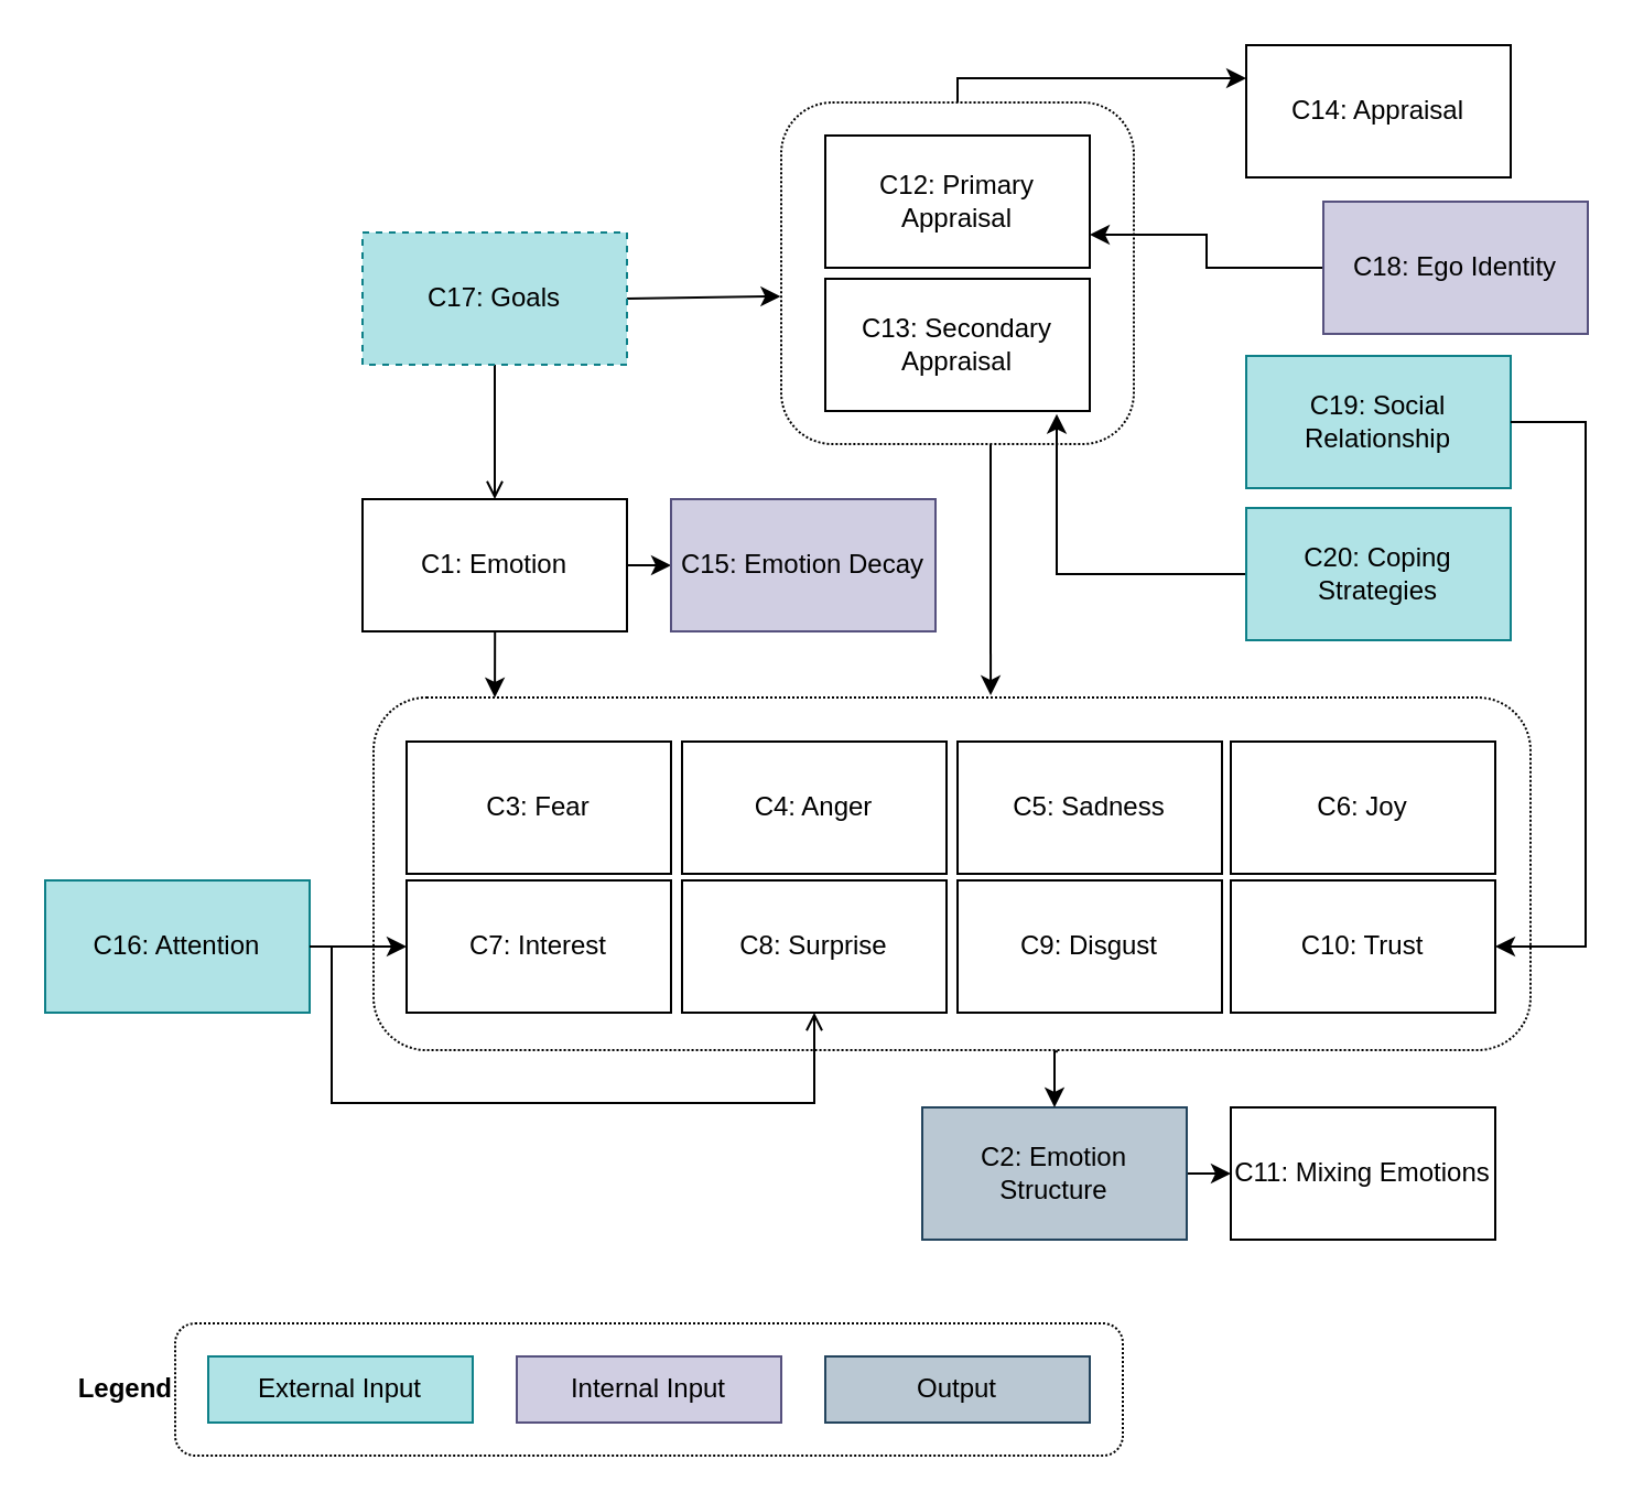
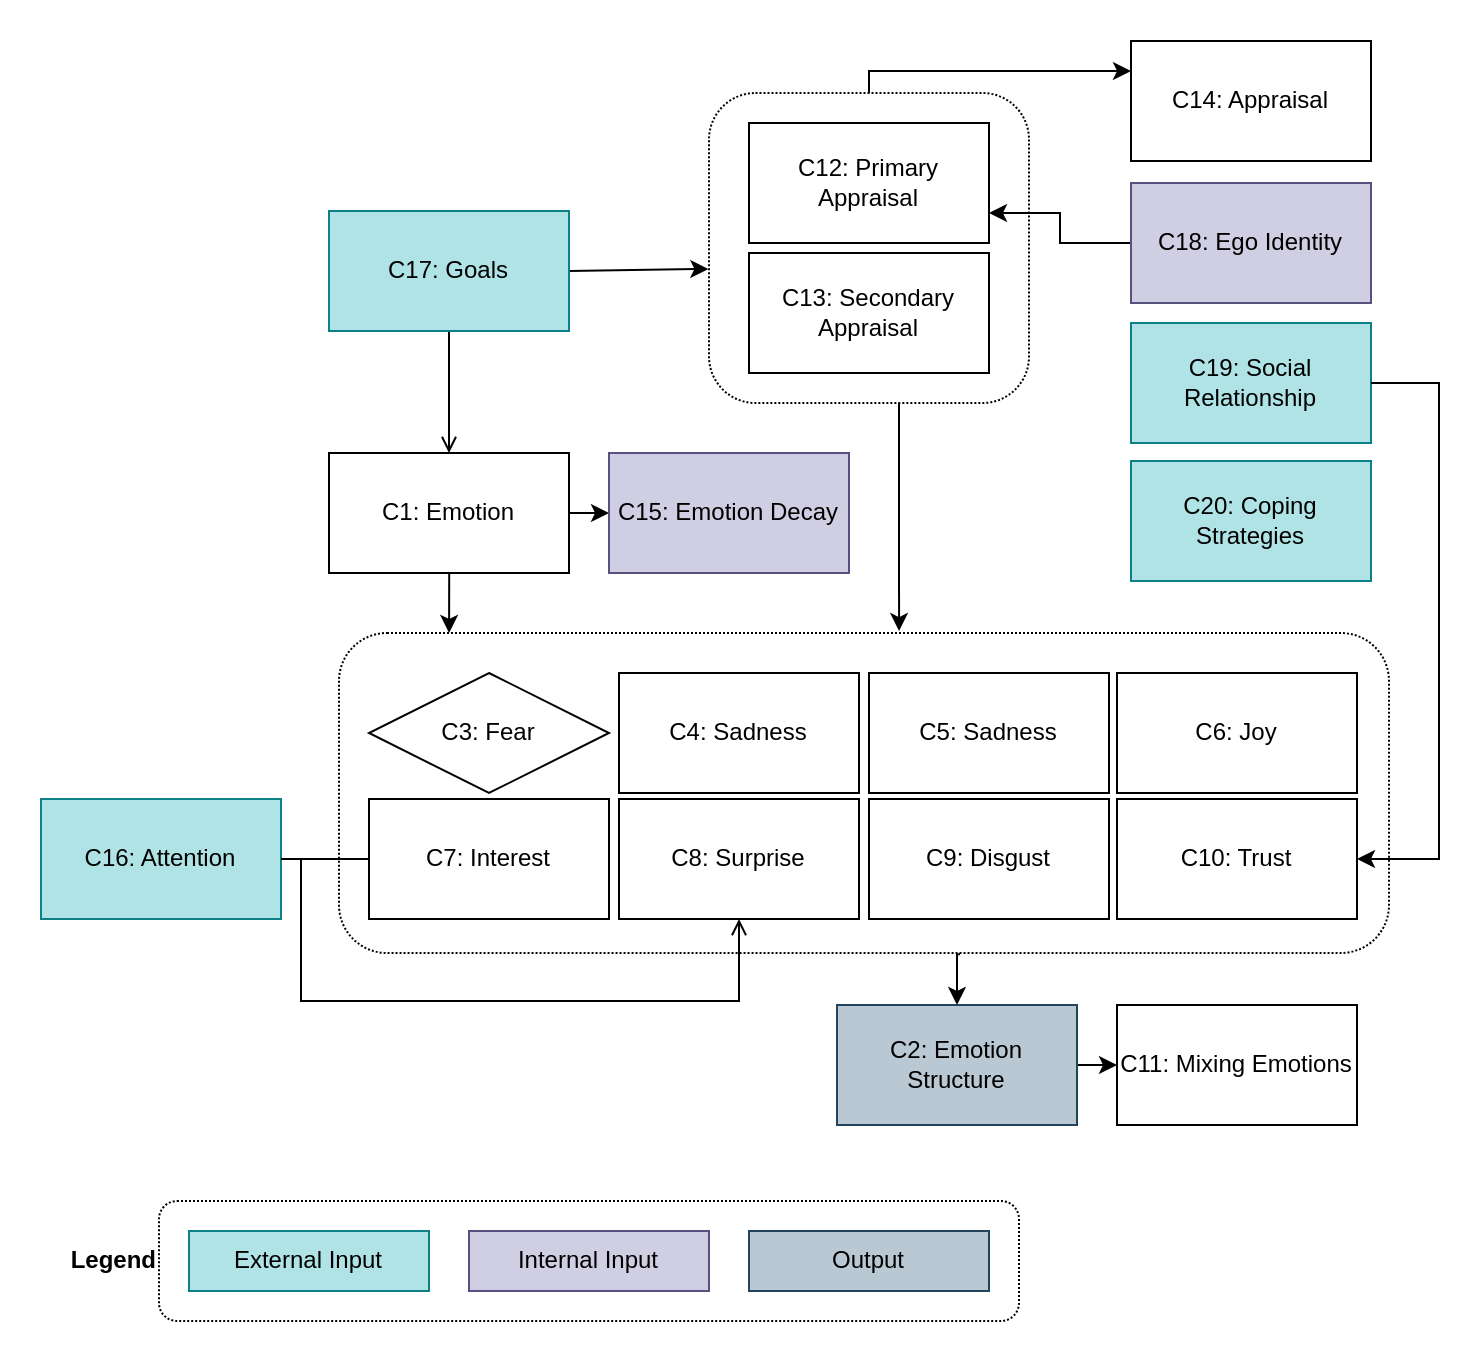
- <mxCell id="18" value="C18: Ego Identity" style="rounded=0;whiteSpace=wrap;html=1;fillColor=#d0cee2;strokeColor=#56517e;" parent="1" vertex="1"><mxGeometry x="600" y="91" width="120" height="60" as="geometry" /></mxCell>
+ <mxCell id="18" value="C18: Ego Identity" style="rounded=0;whiteSpace=wrap;html=1;fillColor=#d0cee2;strokeColor=#56517e;" parent="1" vertex="1"><mxGeometry x="565" y="91" width="120" height="60" as="geometry" /></mxCell>
- <mxCell id="40" value="C17: Goals" style="rounded=0;whiteSpace=wrap;html=1;fillColor=#b0e3e6;strokeColor=#0e8088;dashed=1;" parent="1" vertex="1"><mxGeometry x="164" y="105" width="120" height="60" as="geometry" /></mxCell>
+ <mxCell id="40" value="C17: Goals" style="rounded=0;whiteSpace=wrap;html=1;fillColor=#b0e3e6;strokeColor=#0e8088;" parent="1" vertex="1"><mxGeometry x="164" y="105" width="120" height="60" as="geometry" /></mxCell>
- <mxCell id="20" style="edgeStyle=orthogonalEdgeStyle;rounded=0;orthogonalLoop=1;jettySize=auto;html=1;exitX=0;exitY=0.5;exitDx=0;exitDy=0;entryX=0.875;entryY=1.022;entryDx=0;entryDy=0;entryPerimeter=0;" parent="1" source="43" target="12" edge="1"><mxGeometry relative="1" as="geometry" /></mxCell>
- <mxCell id="23" value="C3: Fear" style="rounded=0;whiteSpace=wrap;html=1;" parent="21" vertex="1"><mxGeometry x="15" y="20" width="120" height="60" as="geometry" /></mxCell>
+ <mxCell id="23" value="C3: Fear" style="rhombus;whiteSpace=wrap;html=1;" parent="21" vertex="1"><mxGeometry x="15" y="20" width="120" height="60" as="geometry" /></mxCell>
- <mxCell id="24" value="C4: Anger" style="rounded=0;whiteSpace=wrap;html=1;" parent="21" vertex="1"><mxGeometry x="140" y="20" width="120" height="60" as="geometry" /></mxCell>
+ <mxCell id="24" value="C4: Sadness" style="rounded=0;whiteSpace=wrap;html=1;" parent="21" vertex="1"><mxGeometry x="140" y="20" width="120" height="60" as="geometry" /></mxCell>
- <mxCell id="31" style="edgeStyle=orthogonalEdgeStyle;rounded=0;orthogonalLoop=1;jettySize=auto;html=1;exitX=1;exitY=0.5;exitDx=0;exitDy=0;entryX=0;entryY=0.5;entryDx=0;entryDy=0;" parent="1" source="16" target="27" edge="1"><mxGeometry relative="1" as="geometry" /></mxCell>
+ <mxCell id="31" style="edgeStyle=orthogonalEdgeStyle;rounded=0;orthogonalLoop=1;jettySize=auto;html=1;exitX=1;exitY=0.5;exitDx=0;exitDy=0;entryX=0;entryY=0.5;entryDx=0;entryDy=0;endArrow=none;" parent="1" source="16" target="27" edge="1"><mxGeometry relative="1" as="geometry" /></mxCell>
